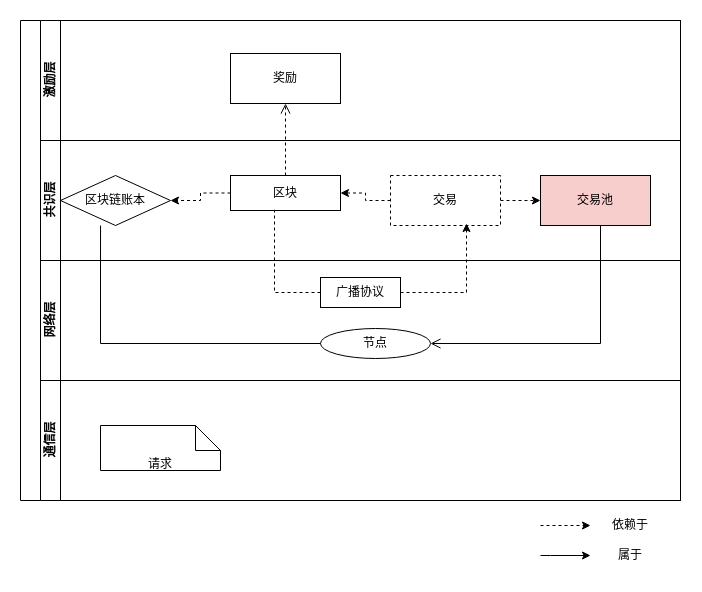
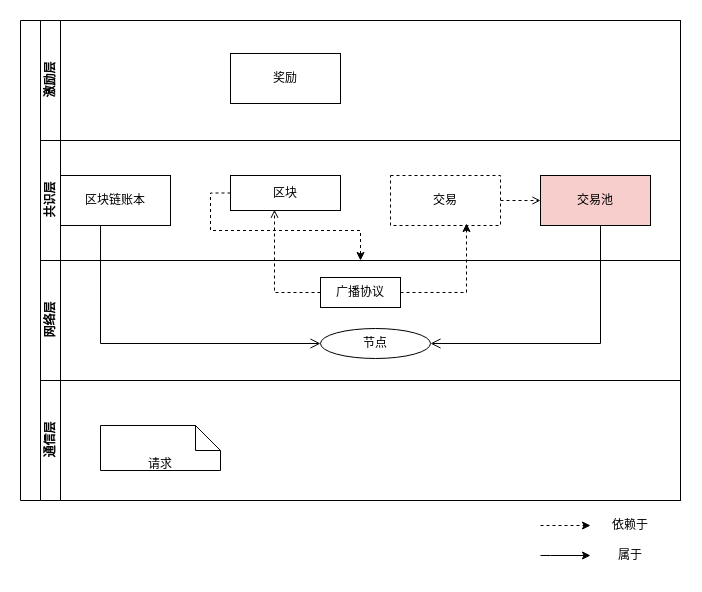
- <mxCell id="23" value="" style="endArrow=open;startArrow=none;endFill=0;startFill=0;endSize=8;html=1;verticalAlign=bottom;dashed=1;labelBackgroundColor=none;rounded=0;exitX=0.5;exitY=0;exitDx=0;exitDy=0;entryX=0.5;entryY=1;entryDx=0;entryDy=0;" parent="1" source="4" target="14" edge="1"><mxGeometry width="160" relative="1" as="geometry"><mxPoint x="200" y="235" as="sourcePoint" /><mxPoint x="360" y="235" as="targetPoint" /></mxGeometry></mxCell>
- <mxCell id="2" value="区块链账本" style="rhombus;html=1;whiteSpace=wrap;" parent="1" vertex="1"><mxGeometry x="60" y="175" width="110" height="50" as="geometry" /></mxCell>
+ <mxCell id="2" value="区块链账本" style="html=1;whiteSpace=wrap;" parent="1" vertex="1"><mxGeometry x="60" y="175" width="110" height="50" as="geometry" /></mxCell>
- <mxCell id="3" style="edgeStyle=orthogonalEdgeStyle;rounded=0;orthogonalLoop=1;jettySize=auto;html=1;exitX=0;exitY=0.5;exitDx=0;exitDy=0;entryX=1;entryY=0.5;entryDx=0;entryDy=0;dashed=1;" parent="1" source="4" target="2" edge="1"><mxGeometry relative="1" as="geometry" /></mxCell>
+ <mxCell id="3" style="edgeStyle=orthogonalEdgeStyle;rounded=0;orthogonalLoop=1;jettySize=auto;html=1;exitX=0;exitY=0.5;exitDx=0;exitDy=0;dashed=1;" parent="1" source="4" target="15" edge="1"><mxGeometry relative="1" as="geometry" /></mxCell>
- <mxCell id="5" style="edgeStyle=orthogonalEdgeStyle;rounded=0;orthogonalLoop=1;jettySize=auto;html=1;exitX=0;exitY=0.5;exitDx=0;exitDy=0;entryX=1;entryY=0.5;entryDx=0;entryDy=0;dashed=1;" parent="1" source="7" target="4" edge="1"><mxGeometry relative="1" as="geometry" /></mxCell>
- <mxCell id="6" style="edgeStyle=orthogonalEdgeStyle;rounded=0;orthogonalLoop=1;jettySize=auto;html=1;exitX=1;exitY=0.5;exitDx=0;exitDy=0;entryX=0;entryY=0.5;entryDx=0;entryDy=0;dashed=1;" parent="1" source="7" target="8" edge="1"><mxGeometry relative="1" as="geometry" /></mxCell>
+ <mxCell id="6" style="edgeStyle=orthogonalEdgeStyle;rounded=0;orthogonalLoop=1;jettySize=auto;html=1;exitX=1;exitY=0.5;exitDx=0;exitDy=0;entryX=0;entryY=0.5;entryDx=0;entryDy=0;dashed=1;endArrow=open;" parent="1" source="7" target="8" edge="1"><mxGeometry relative="1" as="geometry" /></mxCell>
- <mxCell id="22" value="" style="html=1;verticalAlign=bottom;labelBackgroundColor=none;endArrow=none;endFill=0;dashed=1;rounded=0;exitX=0;exitY=0.5;exitDx=0;exitDy=0;entryX=0.4;entryY=0.98;entryDx=0;entryDy=0;entryPerimeter=0;" parent="1" source="10" target="4" edge="1"><mxGeometry width="160" relative="1" as="geometry"><mxPoint x="200" y="235" as="sourcePoint" /><mxPoint x="360" y="235" as="targetPoint" /><Array as="points"><mxPoint x="274" y="292" /></Array></mxGeometry></mxCell>
+ <mxCell id="22" value="" style="html=1;verticalAlign=bottom;labelBackgroundColor=none;endArrow=open;endFill=0;dashed=1;rounded=0;exitX=0;exitY=0.5;exitDx=0;exitDy=0;entryX=0.4;entryY=0.98;entryDx=0;entryDy=0;entryPerimeter=0;" parent="1" source="10" target="4" edge="1"><mxGeometry width="160" relative="1" as="geometry"><mxPoint x="200" y="235" as="sourcePoint" /><mxPoint x="360" y="235" as="targetPoint" /><Array as="points"><mxPoint x="274" y="292" /></Array></mxGeometry></mxCell>
- <mxCell id="20" value="" style="endArrow=none;startArrow=none;endFill=0;startFill=0;endSize=8;html=1;verticalAlign=bottom;labelBackgroundColor=none;strokeWidth=1;rounded=0;exitX=0.364;exitY=1;exitDx=0;exitDy=0;exitPerimeter=0;entryX=0;entryY=0.5;entryDx=0;entryDy=0;" parent="1" source="2" target="11" edge="1"><mxGeometry width="160" relative="1" as="geometry"><mxPoint x="200" y="235" as="sourcePoint" /><mxPoint x="100" y="345" as="targetPoint" /><Array as="points"><mxPoint x="100" y="343" /></Array></mxGeometry></mxCell>
+ <mxCell id="20" value="" style="endArrow=open;startArrow=none;endFill=0;startFill=0;endSize=8;html=1;verticalAlign=bottom;labelBackgroundColor=none;strokeWidth=1;rounded=0;exitX=0.364;exitY=1;exitDx=0;exitDy=0;exitPerimeter=0;entryX=0;entryY=0.5;entryDx=0;entryDy=0;" parent="1" source="2" target="11" edge="1"><mxGeometry width="160" relative="1" as="geometry"><mxPoint x="200" y="235" as="sourcePoint" /><mxPoint x="100" y="345" as="targetPoint" /><Array as="points"><mxPoint x="100" y="343" /></Array></mxGeometry></mxCell>
